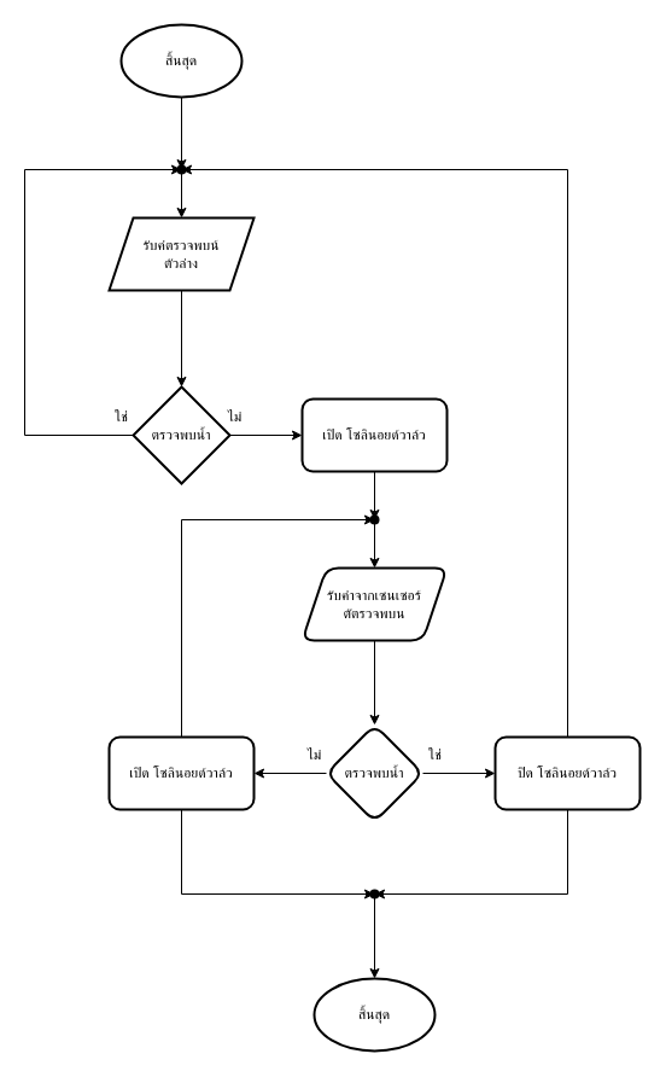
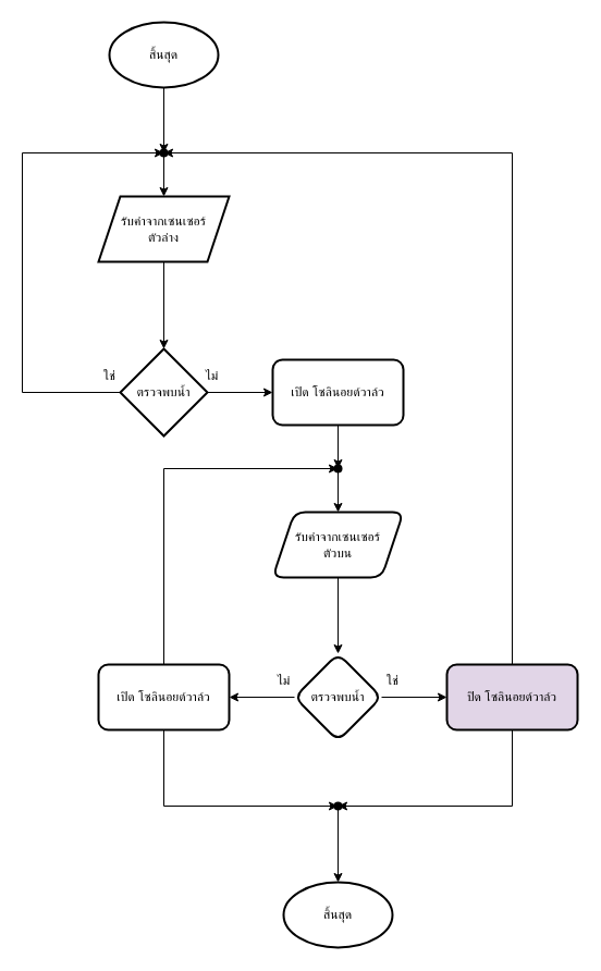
- <mxCell id="3" value="รับค่ตรวจพบน์&lt;div&gt;ตัวล่าง&lt;/div&gt;" style="shape=parallelogram;perimeter=parallelogramPerimeter;whiteSpace=wrap;html=1;fixedSize=1;strokeWidth=2;" vertex="1" parent="1"><mxGeometry x="90" y="180" width="120" height="60" as="geometry" /></mxCell>
+ <mxCell id="3" value="รับค่าจากเซนเซอร์&lt;div&gt;ตัวล่าง&lt;/div&gt;" style="shape=parallelogram;perimeter=parallelogramPerimeter;whiteSpace=wrap;html=1;fixedSize=1;strokeWidth=2;" vertex="1" parent="1"><mxGeometry x="90" y="180" width="120" height="60" as="geometry" /></mxCell>
- <mxCell id="11" value="รับค่าจากเซนเซอร์&lt;div&gt;ตัตรวจพบน&lt;/div&gt;" style="shape=parallelogram;perimeter=parallelogramPerimeter;whiteSpace=wrap;html=1;fixedSize=1;rounded=1;strokeWidth=2;" vertex="1" parent="1"><mxGeometry x="250" y="470" width="120" height="60" as="geometry" /></mxCell>
+ <mxCell id="11" value="รับค่าจากเซนเซอร์&lt;div&gt;ตัวบน&lt;/div&gt;" style="shape=parallelogram;perimeter=parallelogramPerimeter;whiteSpace=wrap;html=1;fixedSize=1;rounded=1;strokeWidth=2;" vertex="1" parent="1"><mxGeometry x="250" y="470" width="120" height="60" as="geometry" /></mxCell>
- <mxCell id="19" value="ปิด โซลินอยด์วาล์ว" style="whiteSpace=wrap;html=1;rounded=1;strokeWidth=2;" vertex="1" parent="1"><mxGeometry x="410" y="610" width="120" height="60" as="geometry" /></mxCell>
+ <mxCell id="19" value="ปิด โซลินอยด์วาล์ว" style="whiteSpace=wrap;html=1;rounded=1;strokeWidth=2;fillColor=#e1d5e7;" vertex="1" parent="1"><mxGeometry x="410" y="610" width="120" height="60" as="geometry" /></mxCell>
